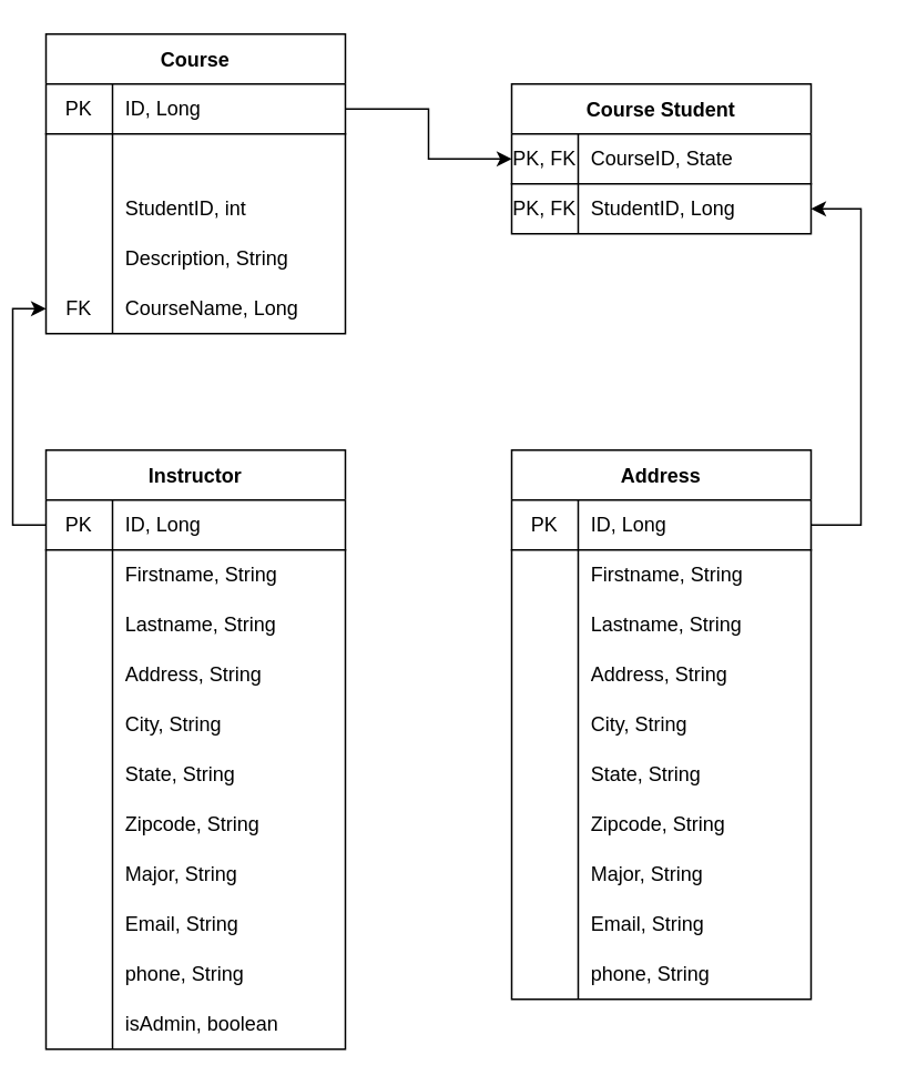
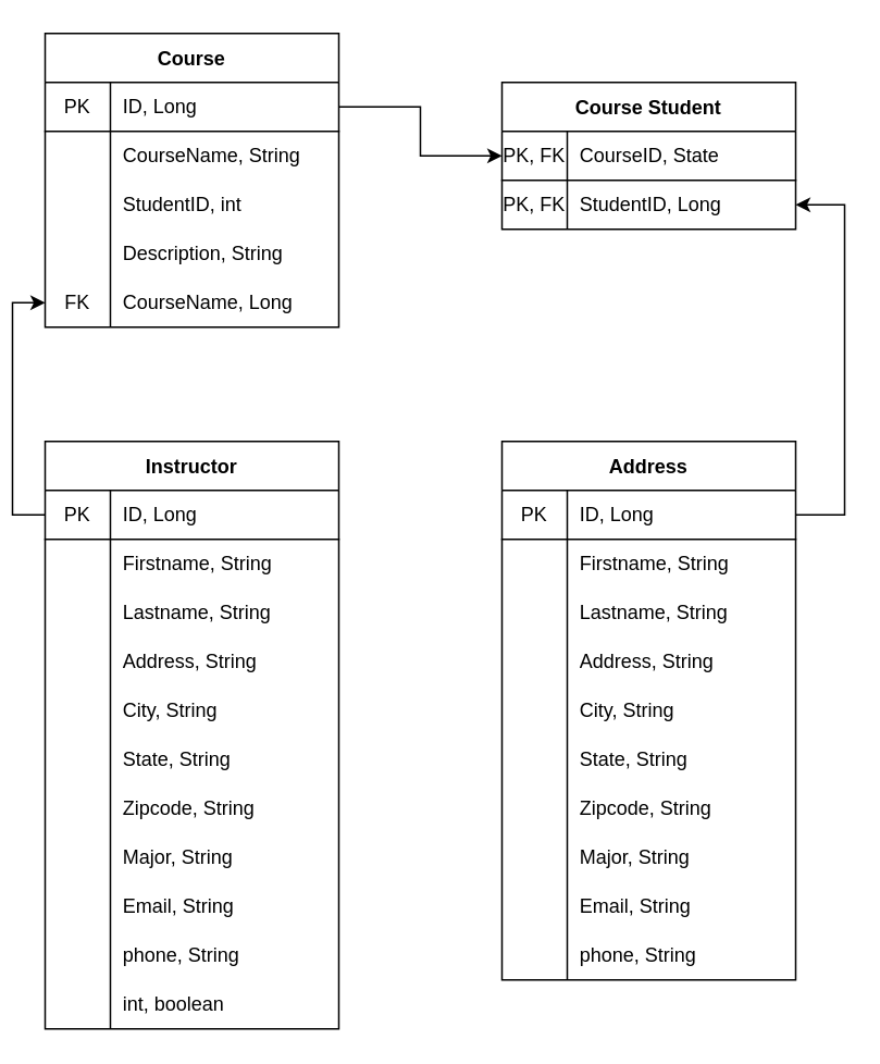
+ <mxCell id="8" value="CourseName, String" style="shape=partialRectangle;html=1;whiteSpace=wrap;connectable=0;fillColor=none;top=0;left=0;bottom=0;right=0;align=left;spacingLeft=6;overflow=hidden;pointerEvents=1;" parent="6" vertex="1"><mxGeometry x="40" width="140" height="30" as="geometry"><mxRectangle width="140" height="30" as="alternateBounds" /></mxGeometry></mxCell>
- <mxCell id="51" value="isAdmin, boolean" style="shape=partialRectangle;html=1;whiteSpace=wrap;connectable=0;fillColor=none;top=0;left=0;bottom=0;right=0;align=left;spacingLeft=6;overflow=hidden;pointerEvents=1;" vertex="1" parent="49"><mxGeometry x="40" width="140" height="30" as="geometry"><mxRectangle width="140" height="30" as="alternateBounds" /></mxGeometry></mxCell>
+ <mxCell id="51" value="int, boolean" style="shape=partialRectangle;html=1;whiteSpace=wrap;connectable=0;fillColor=none;top=0;left=0;bottom=0;right=0;align=left;spacingLeft=6;overflow=hidden;pointerEvents=1;" vertex="1" parent="49"><mxGeometry x="40" width="140" height="30" as="geometry"><mxRectangle width="140" height="30" as="alternateBounds" /></mxGeometry></mxCell>
